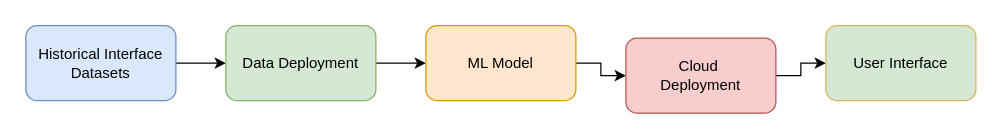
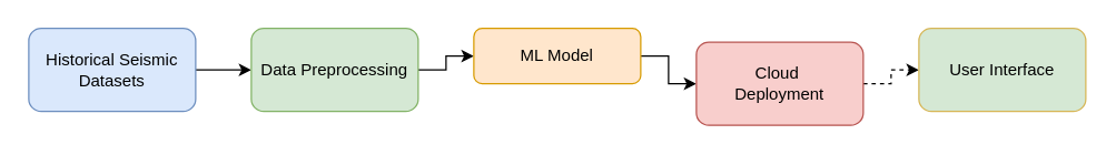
- <mxCell id="3" value="Historical Interface&lt;div&gt;Datasets&lt;/div&gt;" style="rounded=1;whiteSpace=wrap;html=1;fillColor=#dae8fc;strokeColor=#6c8ebf;" vertex="1" parent="1"><mxGeometry x="20" y="20" width="120" height="60" as="geometry" /></mxCell>
+ <mxCell id="3" value="Historical Seismic&lt;div&gt;Datasets&lt;/div&gt;" style="rounded=1;whiteSpace=wrap;html=1;fillColor=#dae8fc;strokeColor=#6c8ebf;" vertex="1" parent="1"><mxGeometry x="20" y="20" width="120" height="60" as="geometry" /></mxCell>
- <mxCell id="5" value="Data Deployment" style="rounded=1;whiteSpace=wrap;html=1;fillColor=#d5e8d4;strokeColor=#82b366;" vertex="1" parent="1"><mxGeometry x="180" y="20" width="120" height="60" as="geometry" /></mxCell>
+ <mxCell id="5" value="Data Preprocessing" style="rounded=1;whiteSpace=wrap;html=1;fillColor=#d5e8d4;strokeColor=#82b366;" vertex="1" parent="1"><mxGeometry x="180" y="20" width="120" height="60" as="geometry" /></mxCell>
- <mxCell id="7" value="ML Model" style="whiteSpace=wrap;html=1;rounded=1;fillColor=#ffe6cc;strokeColor=#d79b00;" vertex="1" parent="1"><mxGeometry x="340" y="20" width="120" height="60" as="geometry" /></mxCell>
+ <mxCell id="7" value="ML Model" style="whiteSpace=wrap;html=1;rounded=1;fillColor=#ffe6cc;strokeColor=#d79b00;" vertex="1" parent="1"><mxGeometry x="340" y="20" width="120" height="40" as="geometry" /></mxCell>
- <mxCell id="8" value="" style="edgeStyle=orthogonalEdgeStyle;rounded=0;orthogonalLoop=1;jettySize=auto;html=1;" edge="1" parent="1" source="9" target="10"><mxGeometry relative="1" as="geometry" /></mxCell>
+ <mxCell id="8" value="" style="edgeStyle=orthogonalEdgeStyle;rounded=0;orthogonalLoop=1;jettySize=auto;html=1;dashed=1;" edge="1" parent="1" source="9" target="10"><mxGeometry relative="1" as="geometry" /></mxCell>
